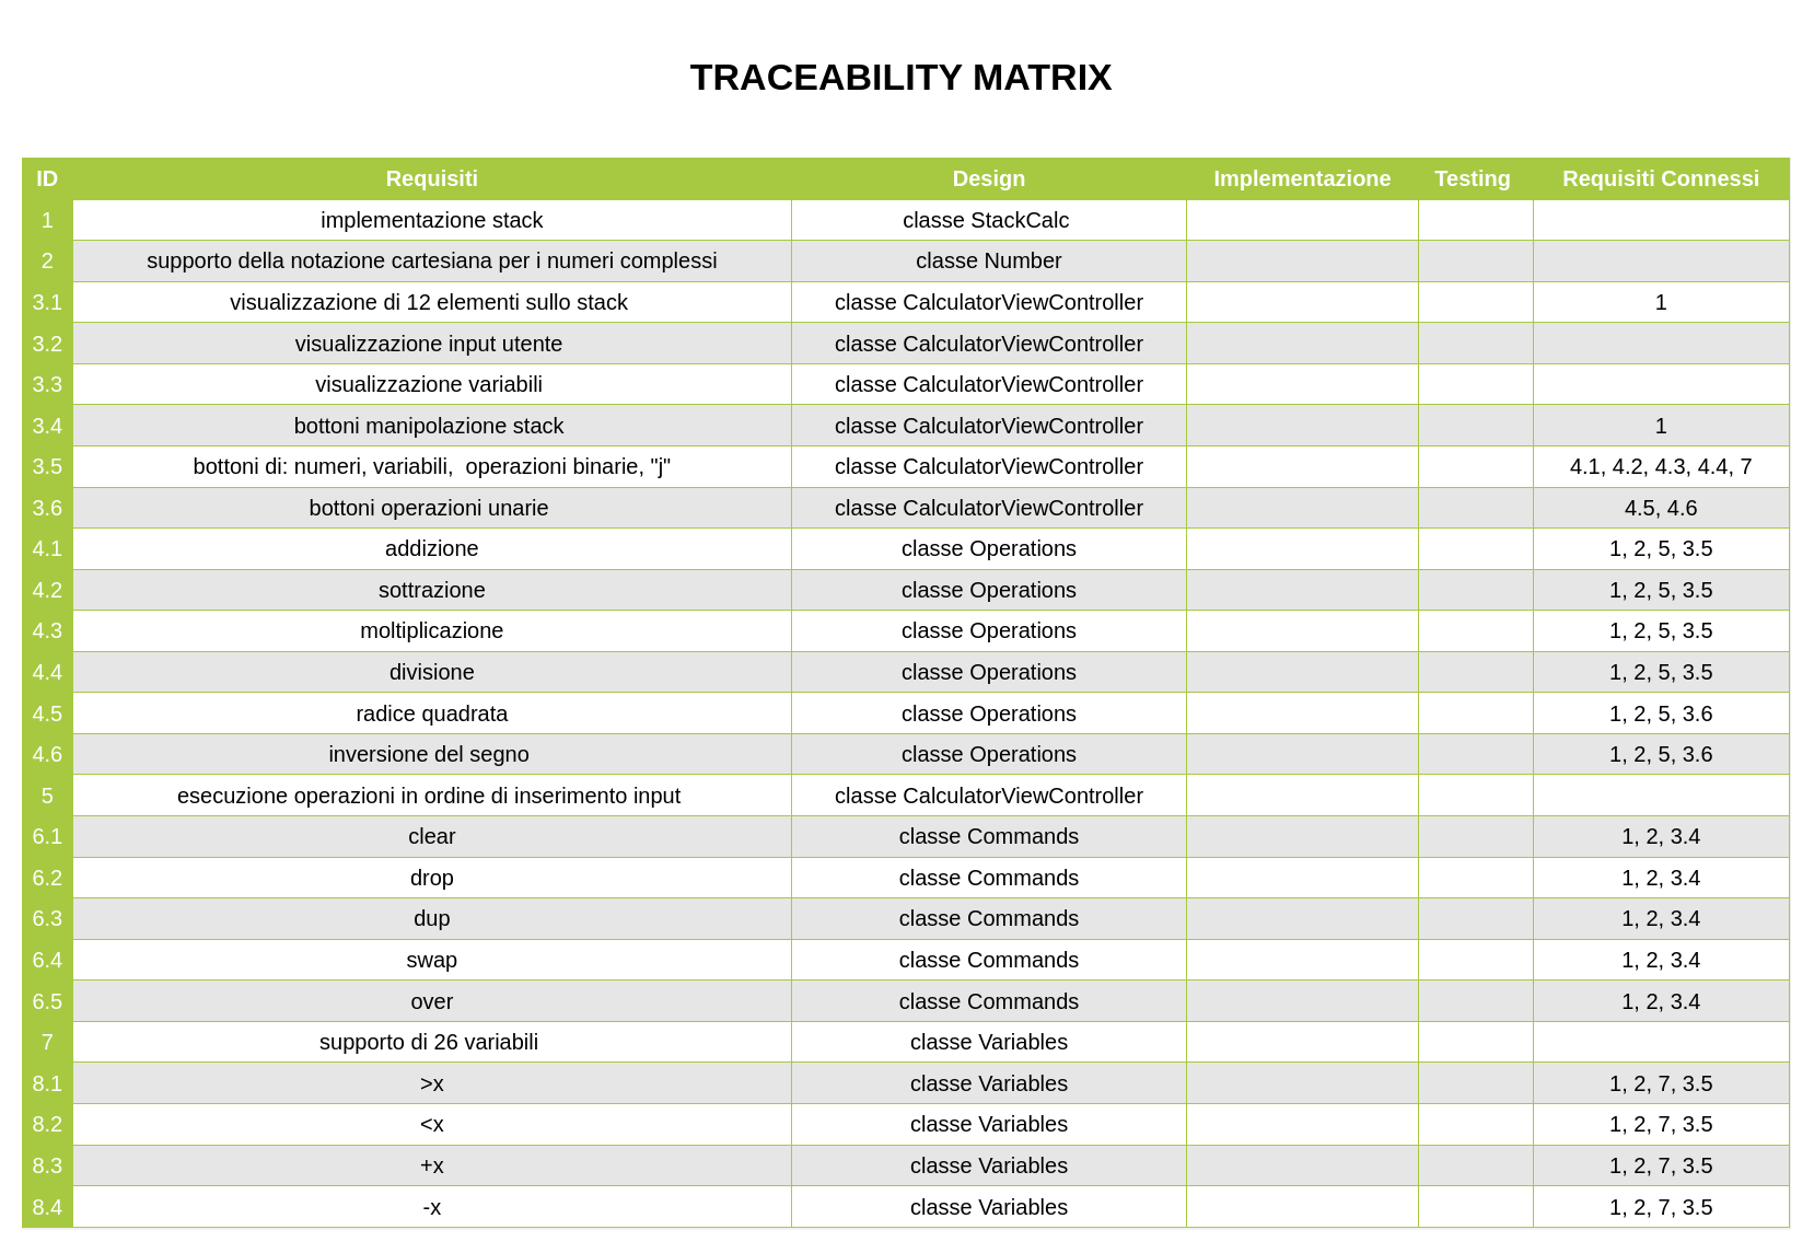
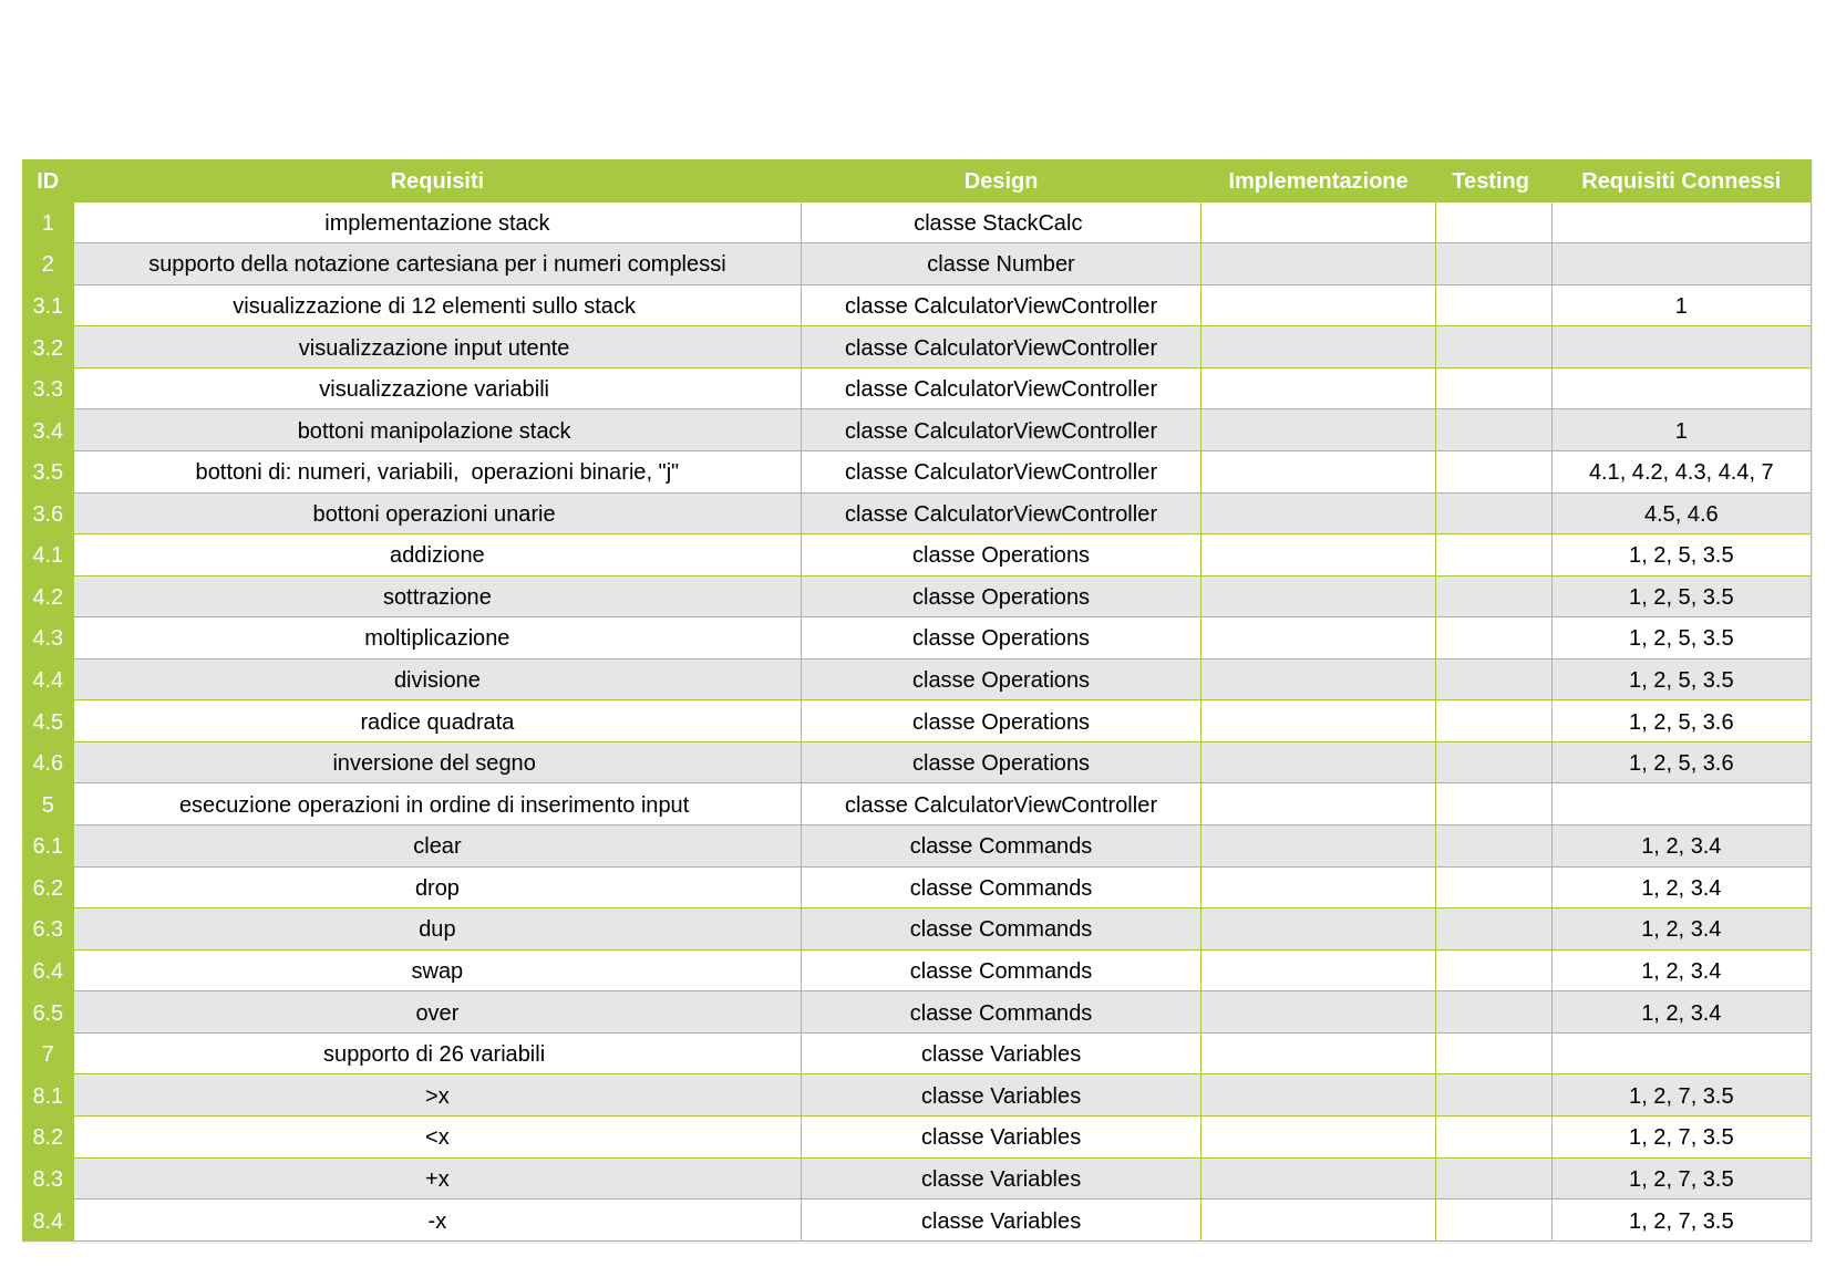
- <mxCell id="3" value="TRACEABILITY MATRIX&amp;nbsp;" style="text;strokeColor=none;fillColor=none;html=1;fontSize=34;fontStyle=1;verticalAlign=middle;align=center;rounded=0;shadow=1;" vertex="1" parent="1"><mxGeometry x="396" y="20.12" width="863.39" height="99.66" as="geometry" /></mxCell>
